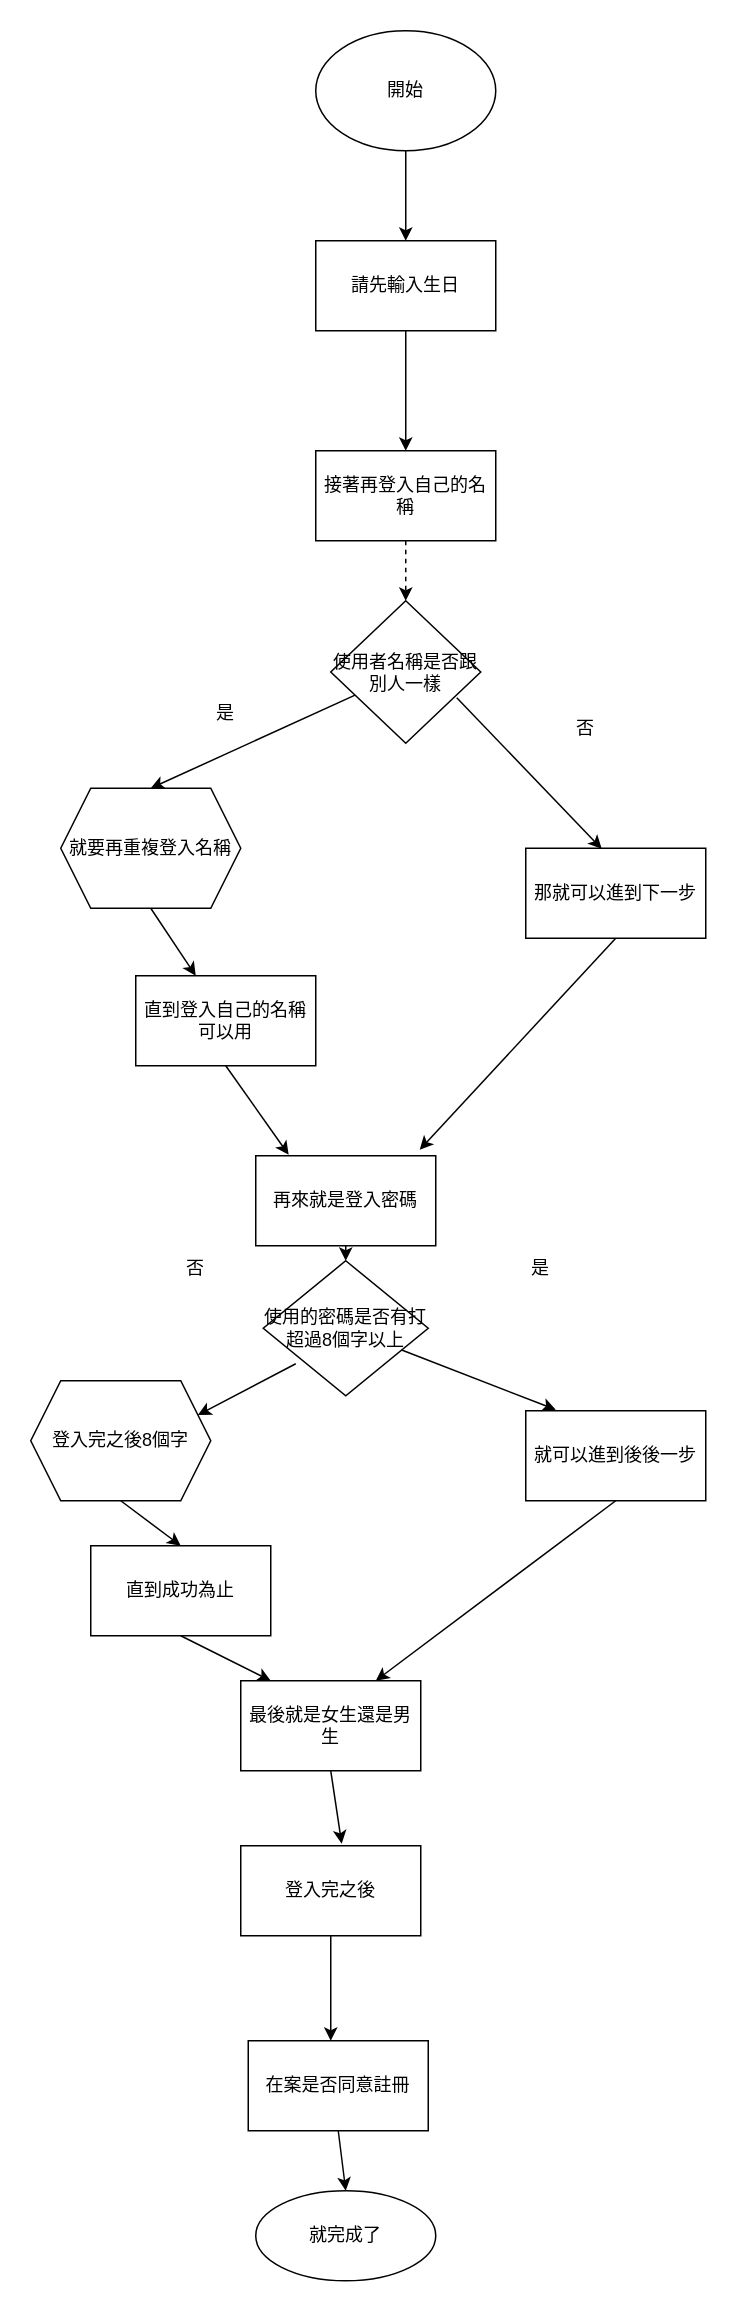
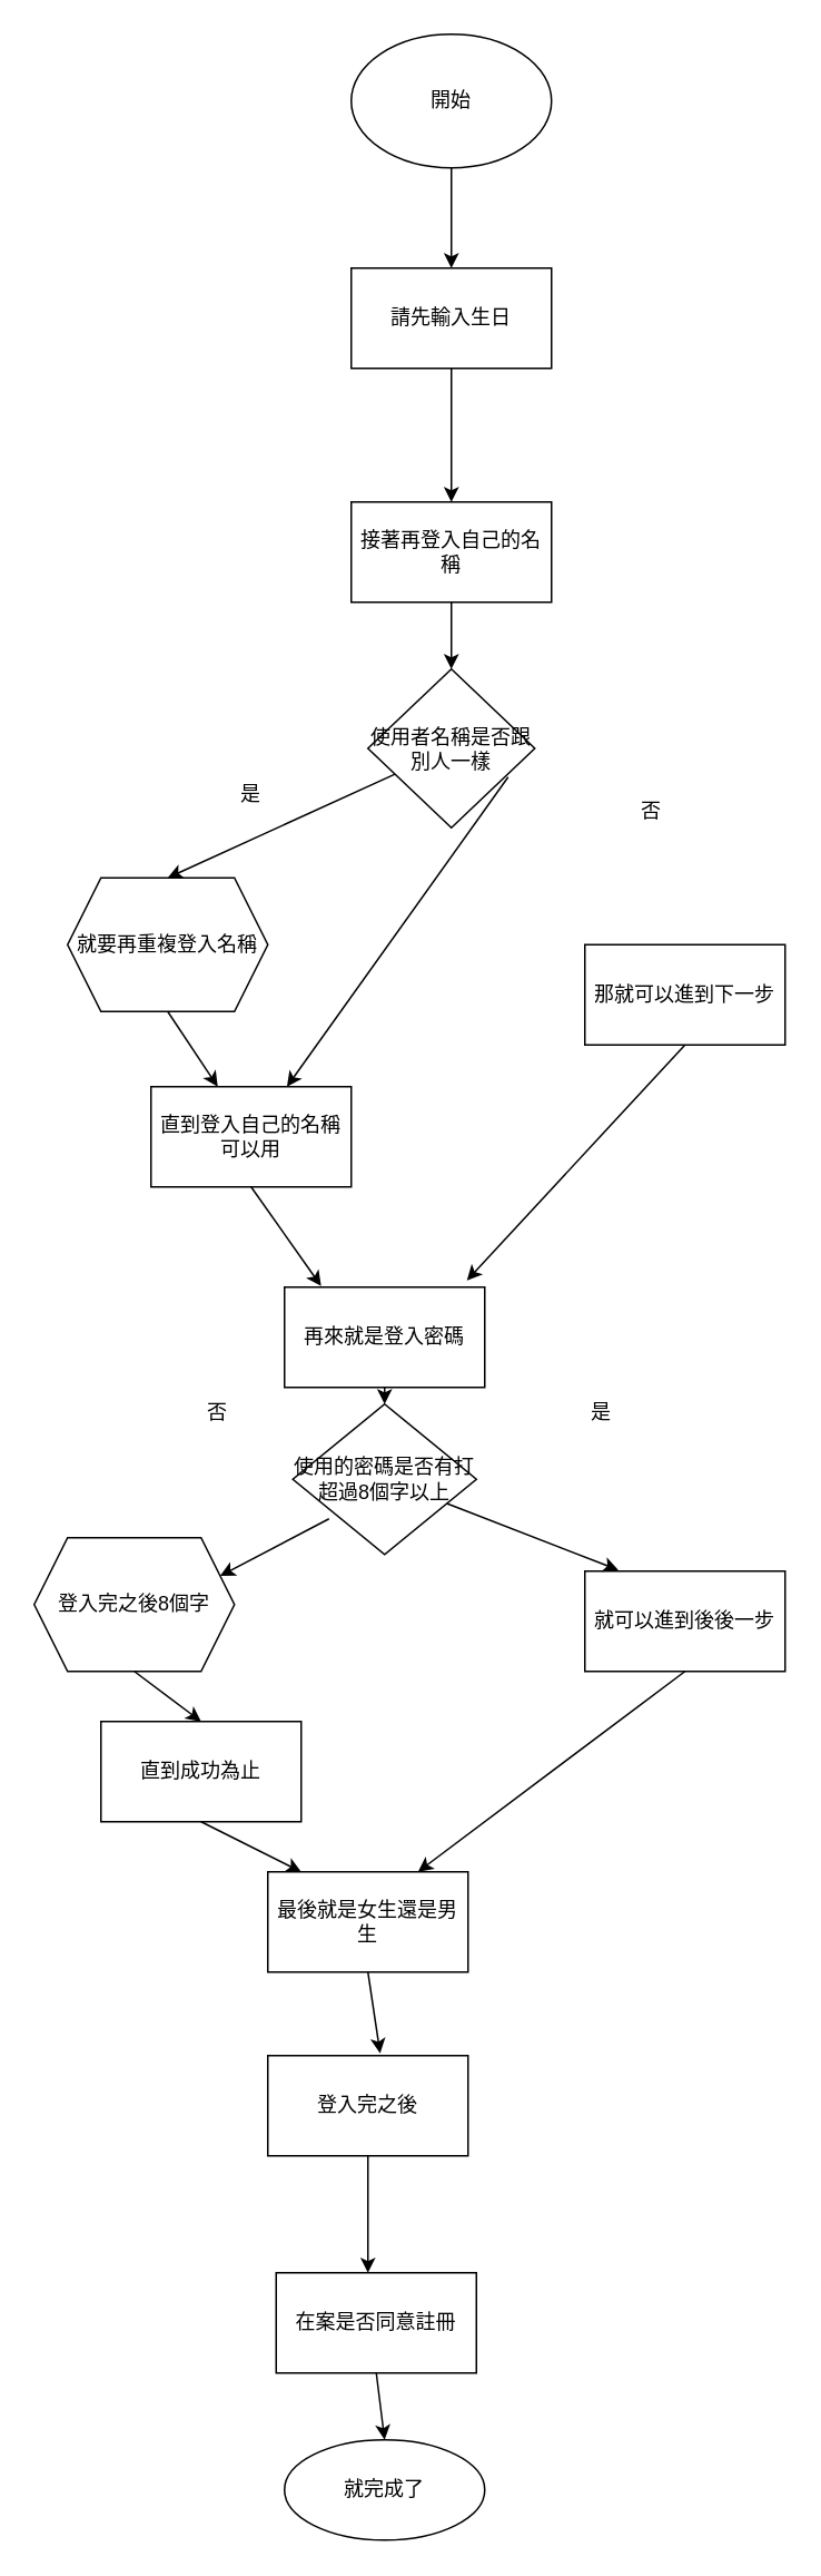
- <mxCell id="5" value="" style="edgeStyle=orthogonalEdgeStyle;rounded=0;orthogonalLoop=1;jettySize=auto;html=1;dashed=1;" edge="1" parent="1" source="6" target="19"><mxGeometry relative="1" as="geometry" /></mxCell>
+ <mxCell id="5" value="" style="edgeStyle=orthogonalEdgeStyle;rounded=0;orthogonalLoop=1;jettySize=auto;html=1;" edge="1" parent="1" source="6" target="19"><mxGeometry relative="1" as="geometry" /></mxCell>
- <mxCell id="10" value="" style="endArrow=classic;html=1;rounded=0;exitX=0.84;exitY=0.681;exitDx=0;exitDy=0;exitPerimeter=0;entryX=0.422;entryY=0.006;entryDx=0;entryDy=0;entryPerimeter=0;" edge="1" parent="1" source="19" target="13"><mxGeometry width="50" height="50" relative="1" as="geometry"><mxPoint x="370" y="470" as="sourcePoint" /><mxPoint x="390" y="530" as="targetPoint" /></mxGeometry></mxCell>
+ <mxCell id="10" value="" style="endArrow=classic;html=1;rounded=0;exitX=0.84;exitY=0.681;exitDx=0;exitDy=0;exitPerimeter=0;" edge="1" parent="1" source="19" target="12"><mxGeometry width="50" height="50" relative="1" as="geometry"><mxPoint x="370" y="470" as="sourcePoint" /><mxPoint x="390" y="530" as="targetPoint" /></mxGeometry></mxCell>
